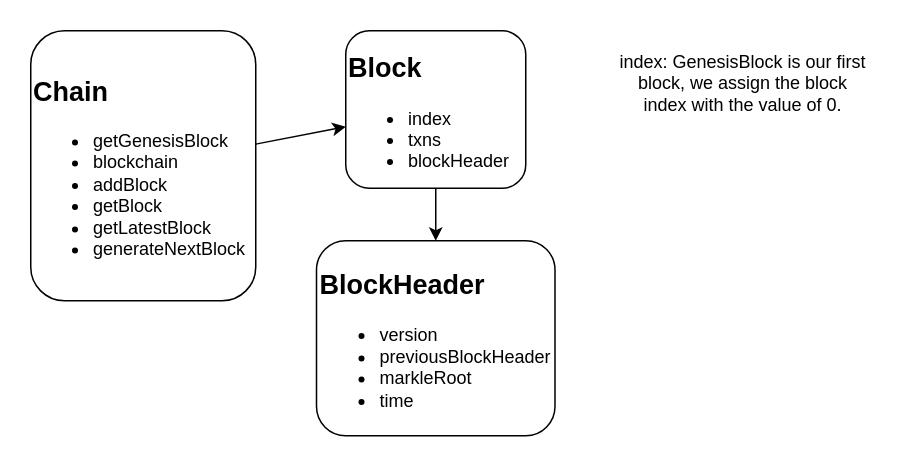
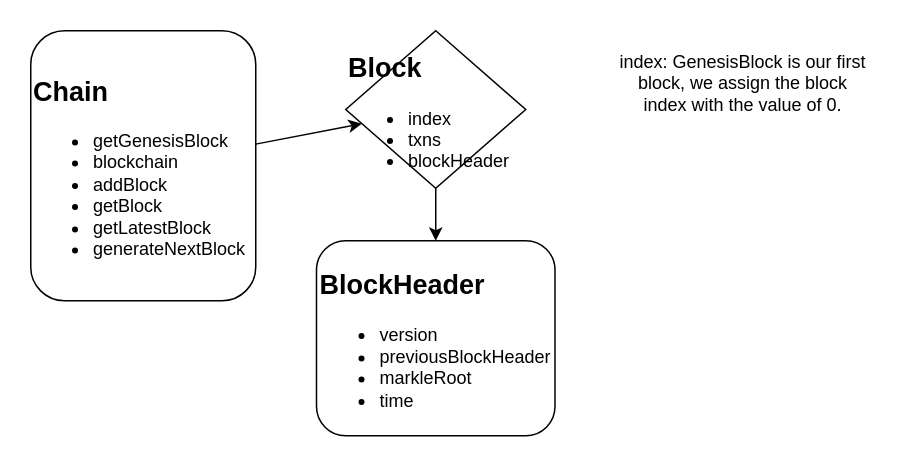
- <mxCell id="5" value="&lt;h2&gt;Block&lt;/h2&gt;&lt;div&gt;&lt;ul&gt;&lt;li&gt;index&lt;/li&gt;&lt;li&gt;txns&lt;/li&gt;&lt;li&gt;blockHeader&lt;/li&gt;&lt;/ul&gt;&lt;/div&gt;" style="rounded=1;whiteSpace=wrap;html=1;align=left;" parent="1" vertex="1"><mxGeometry x="230" y="20" width="120" height="105" as="geometry" /></mxCell>
+ <mxCell id="5" value="&lt;h2&gt;Block&lt;/h2&gt;&lt;div&gt;&lt;ul&gt;&lt;li&gt;index&lt;/li&gt;&lt;li&gt;txns&lt;/li&gt;&lt;li&gt;blockHeader&lt;/li&gt;&lt;/ul&gt;&lt;/div&gt;" style="rhombus;whiteSpace=wrap;html=1;align=left;" parent="1" vertex="1"><mxGeometry x="230" y="20" width="120" height="105" as="geometry" /></mxCell>
